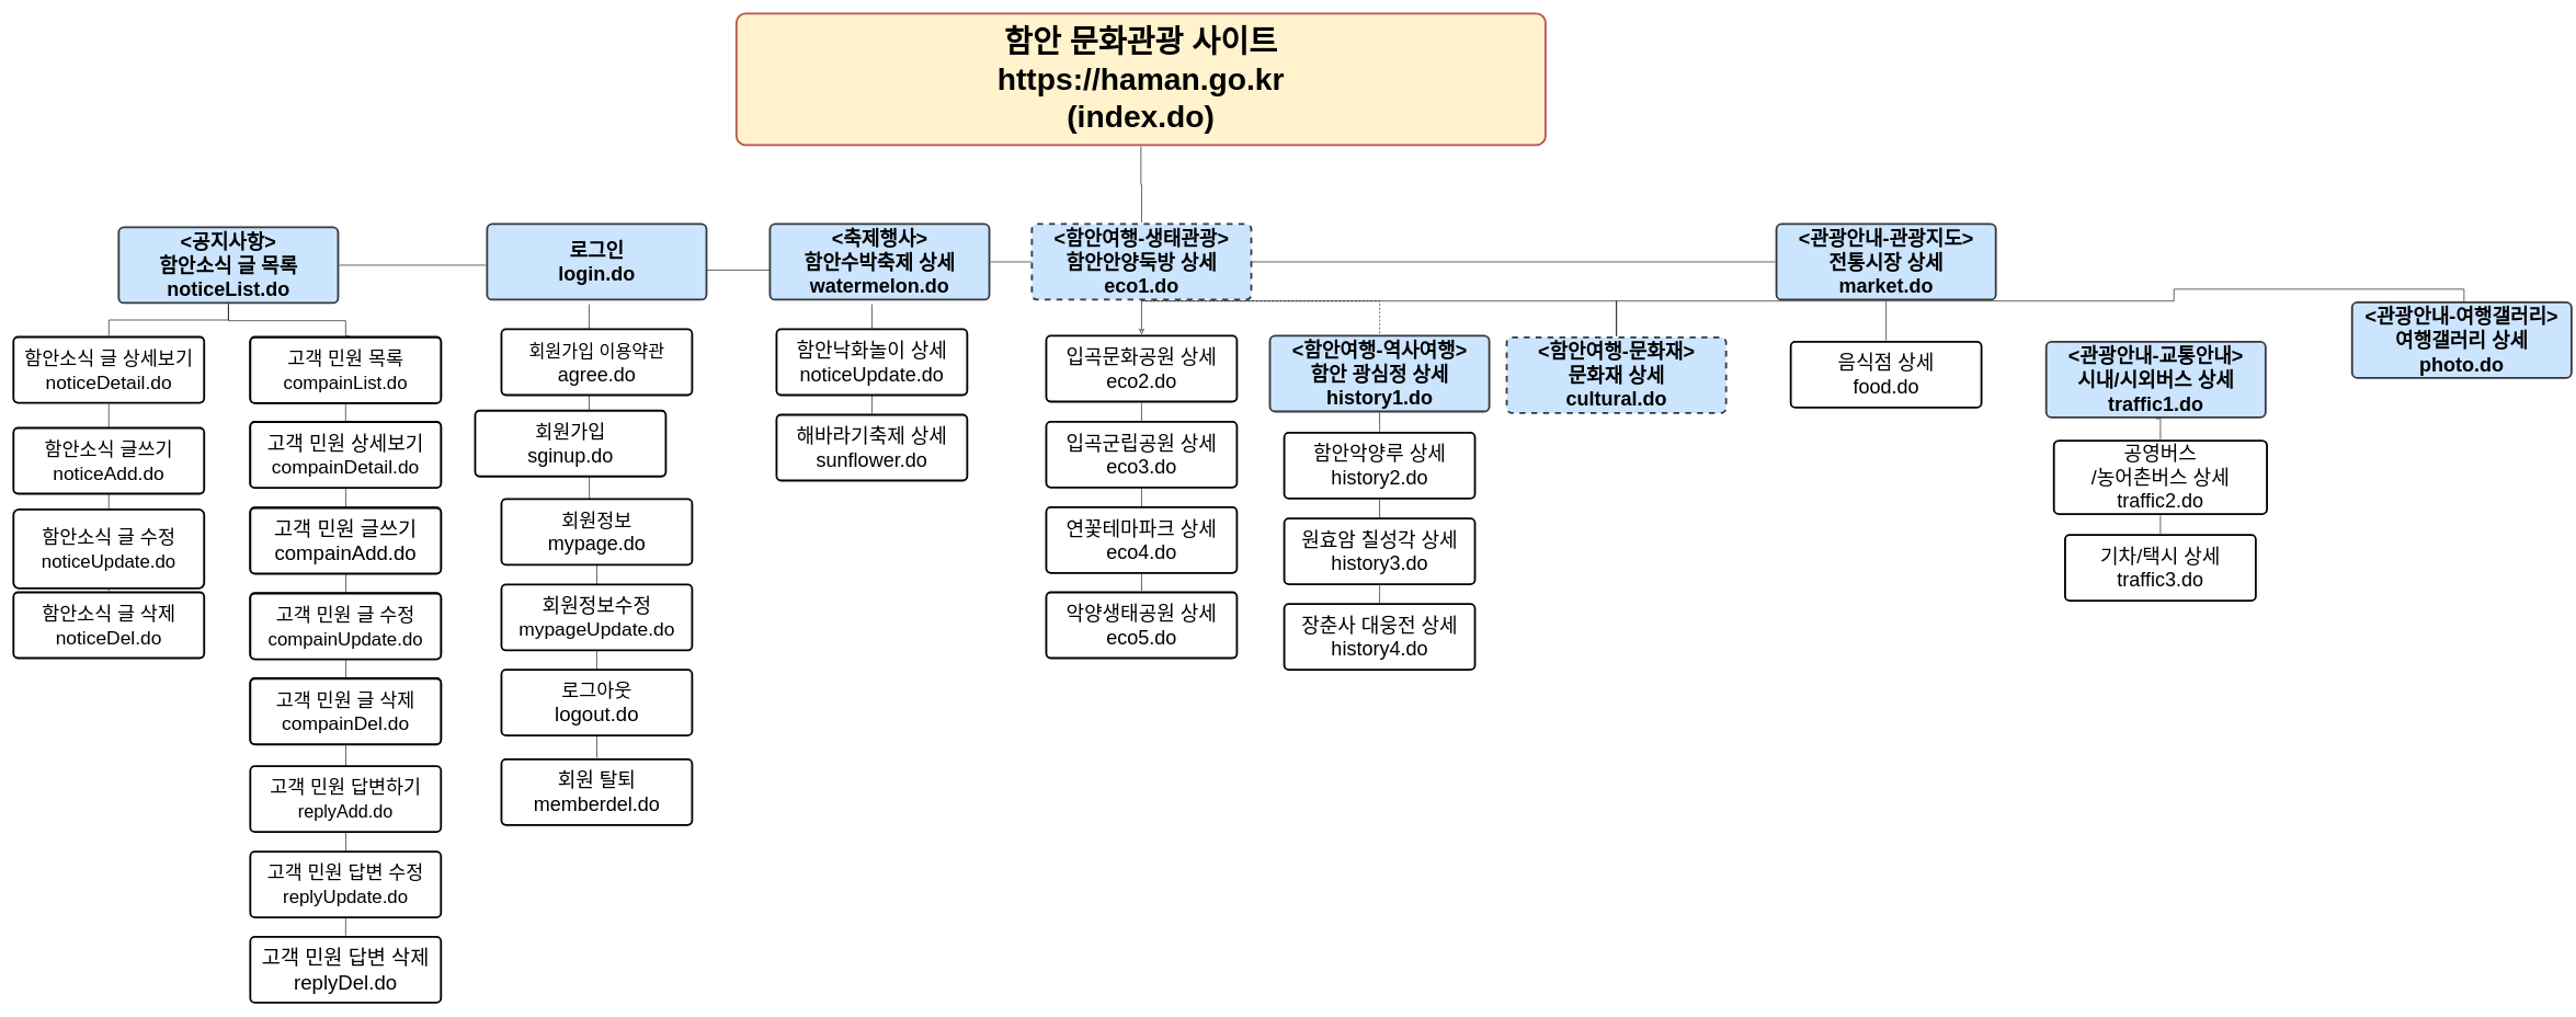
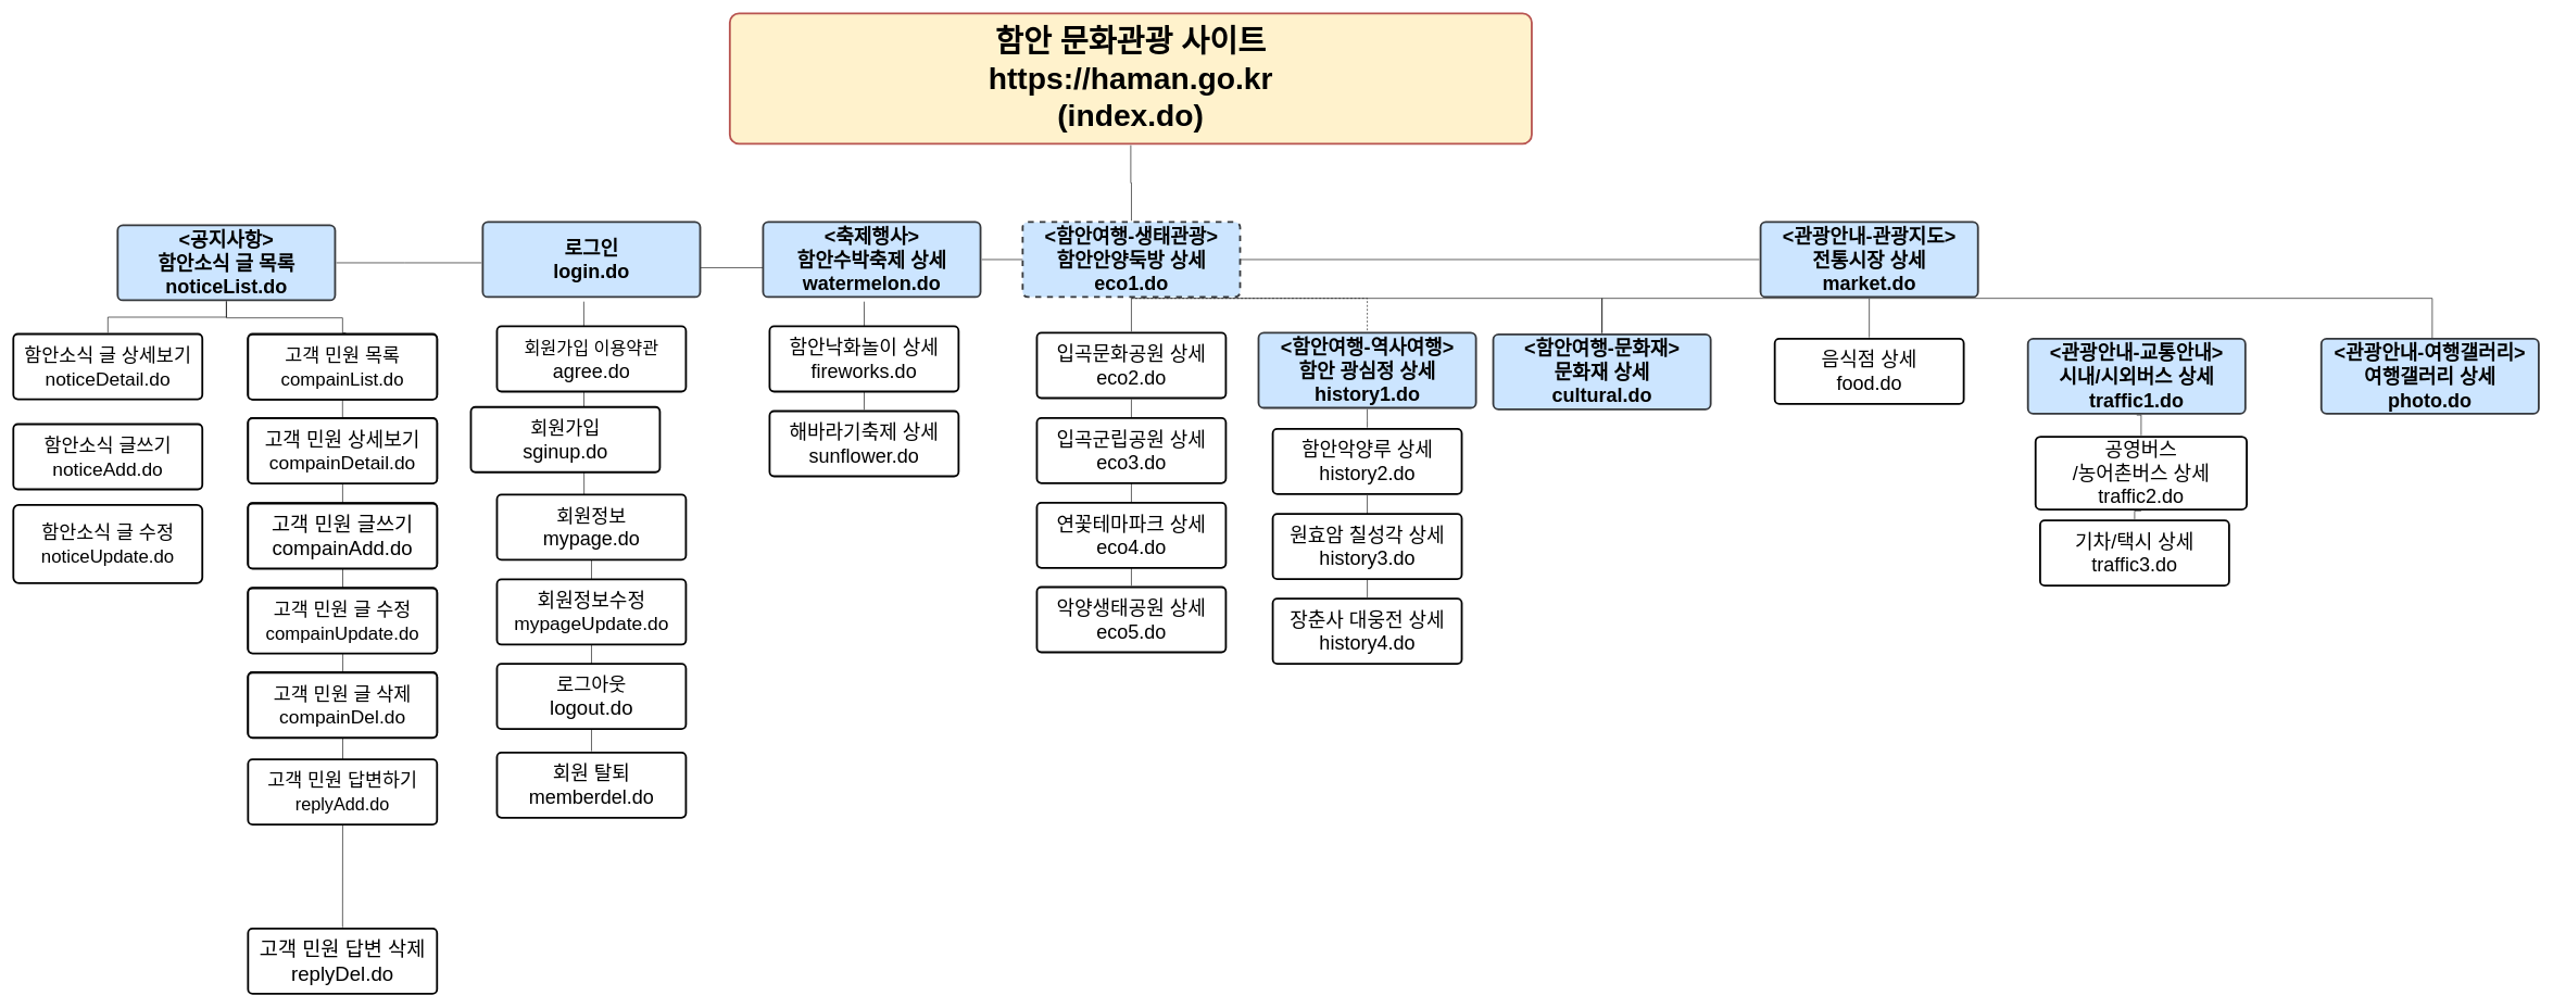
- <mxCell id="51" style="rounded=0;orthogonalLoop=1;jettySize=auto;html=1;exitX=0.5;exitY=1;exitDx=0;exitDy=0;endArrow=classic;endFill=0;" edge="1" parent="1" source="52" target="34"><mxGeometry relative="1" as="geometry" /></mxCell>
+ <mxCell id="51" style="rounded=0;orthogonalLoop=1;jettySize=auto;html=1;exitX=0.5;exitY=1;exitDx=0;exitDy=0;endArrow=none;endFill=0;" edge="1" parent="1" source="52" target="34"><mxGeometry relative="1" as="geometry" /></mxCell>
- <mxCell id="65" value="&amp;lt;관광안내-여행갤러리&amp;gt;&lt;br style=&quot;border-color: var(--border-color);&quot;&gt;여행갤러리 상세&lt;br style=&quot;border-color: var(--border-color);&quot;&gt;photo.do" style="rounded=1;whiteSpace=wrap;html=1;shadow=0;labelBackgroundColor=none;strokeWidth=3;fontFamily=Helvetica;fontSize=30;align=center;spacing=5;fontStyle=1;arcSize=7;perimeterSpacing=2;aspect=fixed;fillColor=#cce5ff;strokeColor=#36393d;" vertex="1" parent="1"><mxGeometry x="3575.14" y="459" width="333.5" height="115" as="geometry" /></mxCell>
+ <mxCell id="65" value="&amp;lt;관광안내-여행갤러리&amp;gt;&lt;br style=&quot;border-color: var(--border-color);&quot;&gt;여행갤러리 상세&lt;br style=&quot;border-color: var(--border-color);&quot;&gt;photo.do" style="rounded=1;whiteSpace=wrap;html=1;shadow=0;labelBackgroundColor=none;strokeWidth=3;fontFamily=Helvetica;fontSize=30;align=center;spacing=5;fontStyle=1;arcSize=7;perimeterSpacing=2;aspect=fixed;fillColor=#cce5ff;strokeColor=#36393d;" vertex="1" parent="1"><mxGeometry x="3560.14" y="519" width="333.5" height="115" as="geometry" /></mxCell>
- <mxCell id="31" value="함안낙화놀이 상세&lt;br&gt;noticeUpdate.do" style="rounded=1;whiteSpace=wrap;html=1;shadow=0;labelBackgroundColor=none;strokeWidth=3;fontFamily=Helvetica;fontSize=30;align=center;spacing=5;fontStyle=0;arcSize=7;perimeterSpacing=2;aspect=fixed;flipV=1;flipH=0;" parent="1" vertex="1"><mxGeometry y="500" width="289.86" height="100" as="geometry" x="1180" /></mxCell>
+ <mxCell id="31" value="함안낙화놀이 상세&lt;br&gt;fireworks.do" style="rounded=1;whiteSpace=wrap;html=1;shadow=0;labelBackgroundColor=none;strokeWidth=3;fontFamily=Helvetica;fontSize=30;align=center;spacing=5;fontStyle=0;arcSize=7;perimeterSpacing=2;aspect=fixed;flipV=1;flipH=0;" parent="1" vertex="1"><mxGeometry y="500" width="289.86" height="100" as="geometry" x="1180" /></mxCell>
- <mxCell id="60" value="&amp;lt;함안여행-문화재&amp;gt;&lt;br style=&quot;border-color: var(--border-color);&quot;&gt;문화재 상세&lt;br style=&quot;border-color: var(--border-color);&quot;&gt;cultural.do" style="rounded=1;whiteSpace=wrap;html=1;shadow=0;labelBackgroundColor=none;strokeWidth=3;fontFamily=Helvetica;fontSize=30;align=center;spacing=5;fontStyle=1;arcSize=7;perimeterSpacing=2;aspect=fixed;fillColor=#cce5ff;strokeColor=#36393d;dashed=1;" vertex="1" parent="1"><mxGeometry x="2290" y="512.32" width="333.5" height="115" as="geometry" /></mxCell>
+ <mxCell id="60" value="&amp;lt;함안여행-문화재&amp;gt;&lt;br style=&quot;border-color: var(--border-color);&quot;&gt;문화재 상세&lt;br style=&quot;border-color: var(--border-color);&quot;&gt;cultural.do" style="rounded=1;whiteSpace=wrap;html=1;shadow=0;labelBackgroundColor=none;strokeWidth=3;fontFamily=Helvetica;fontSize=30;align=center;spacing=5;fontStyle=1;arcSize=7;perimeterSpacing=2;aspect=fixed;fillColor=#cce5ff;strokeColor=#36393d;" vertex="1" parent="1"><mxGeometry x="2290" y="512.32" width="333.5" height="115" as="geometry" /></mxCell>
- <mxCell id="45" value="기차/택시 상세&lt;br&gt;traffic3.do" style="rounded=1;whiteSpace=wrap;html=1;shadow=0;labelBackgroundColor=none;strokeWidth=3;fontFamily=Helvetica;fontSize=30;align=center;spacing=5;fontStyle=0;arcSize=7;perimeterSpacing=2;aspect=fixed;flipV=1;flipH=0;" parent="1" vertex="1"><mxGeometry x="3138.85" y="812.69" width="289.86" height="100" as="geometry" /></mxCell>
+ <mxCell id="45" value="기차/택시 상세&lt;br&gt;traffic3.do" style="rounded=1;whiteSpace=wrap;html=1;shadow=0;labelBackgroundColor=none;strokeWidth=3;fontFamily=Helvetica;fontSize=30;align=center;spacing=5;fontStyle=0;arcSize=7;perimeterSpacing=2;aspect=fixed;flipV=1;flipH=0;" parent="1" vertex="1"><mxGeometry x="3128.85" y="797.69" width="289.86" height="100" as="geometry" /></mxCell>
- <mxCell id="9" style="edgeStyle=orthogonalEdgeStyle;rounded=0;orthogonalLoop=1;jettySize=auto;html=1;exitX=0.5;exitY=1;exitDx=0;exitDy=0;endArrow=none;endFill=0;" edge="1" parent="1" source="10" target="12"><mxGeometry relative="1" as="geometry" /></mxCell>
- <mxCell id="12" value="&lt;font style=&quot;font-size: 29px;&quot;&gt;함안소식 글 삭제&lt;br&gt;noticeDel.do&lt;br&gt;&lt;/font&gt;" style="rounded=1;whiteSpace=wrap;html=1;shadow=0;labelBackgroundColor=none;strokeWidth=3;fontFamily=Helvetica;fontSize=30;align=center;spacing=5;fontStyle=0;arcSize=7;perimeterSpacing=2;aspect=fixed;" parent="1" vertex="1"><mxGeometry x="20" y="900" width="289.86" height="100" as="geometry" /></mxCell>
- <mxCell id="26" value="&lt;font style=&quot;&quot;&gt;&lt;span style=&quot;font-size: 29px;&quot;&gt;고객 민원 답변 수정&lt;/span&gt;&lt;br&gt;&lt;font style=&quot;font-size: 28px;&quot;&gt;replyUpdate.do&lt;/font&gt;&lt;br&gt;&lt;/font&gt;" style="rounded=1;whiteSpace=wrap;html=1;shadow=0;labelBackgroundColor=none;strokeWidth=3;fontFamily=Helvetica;fontSize=30;align=center;spacing=5;fontStyle=0;arcSize=7;perimeterSpacing=2;aspect=fixed;" parent="1" vertex="1"><mxGeometry x="380" y="1294.37" width="289.86" height="100" as="geometry" /></mxCell>
